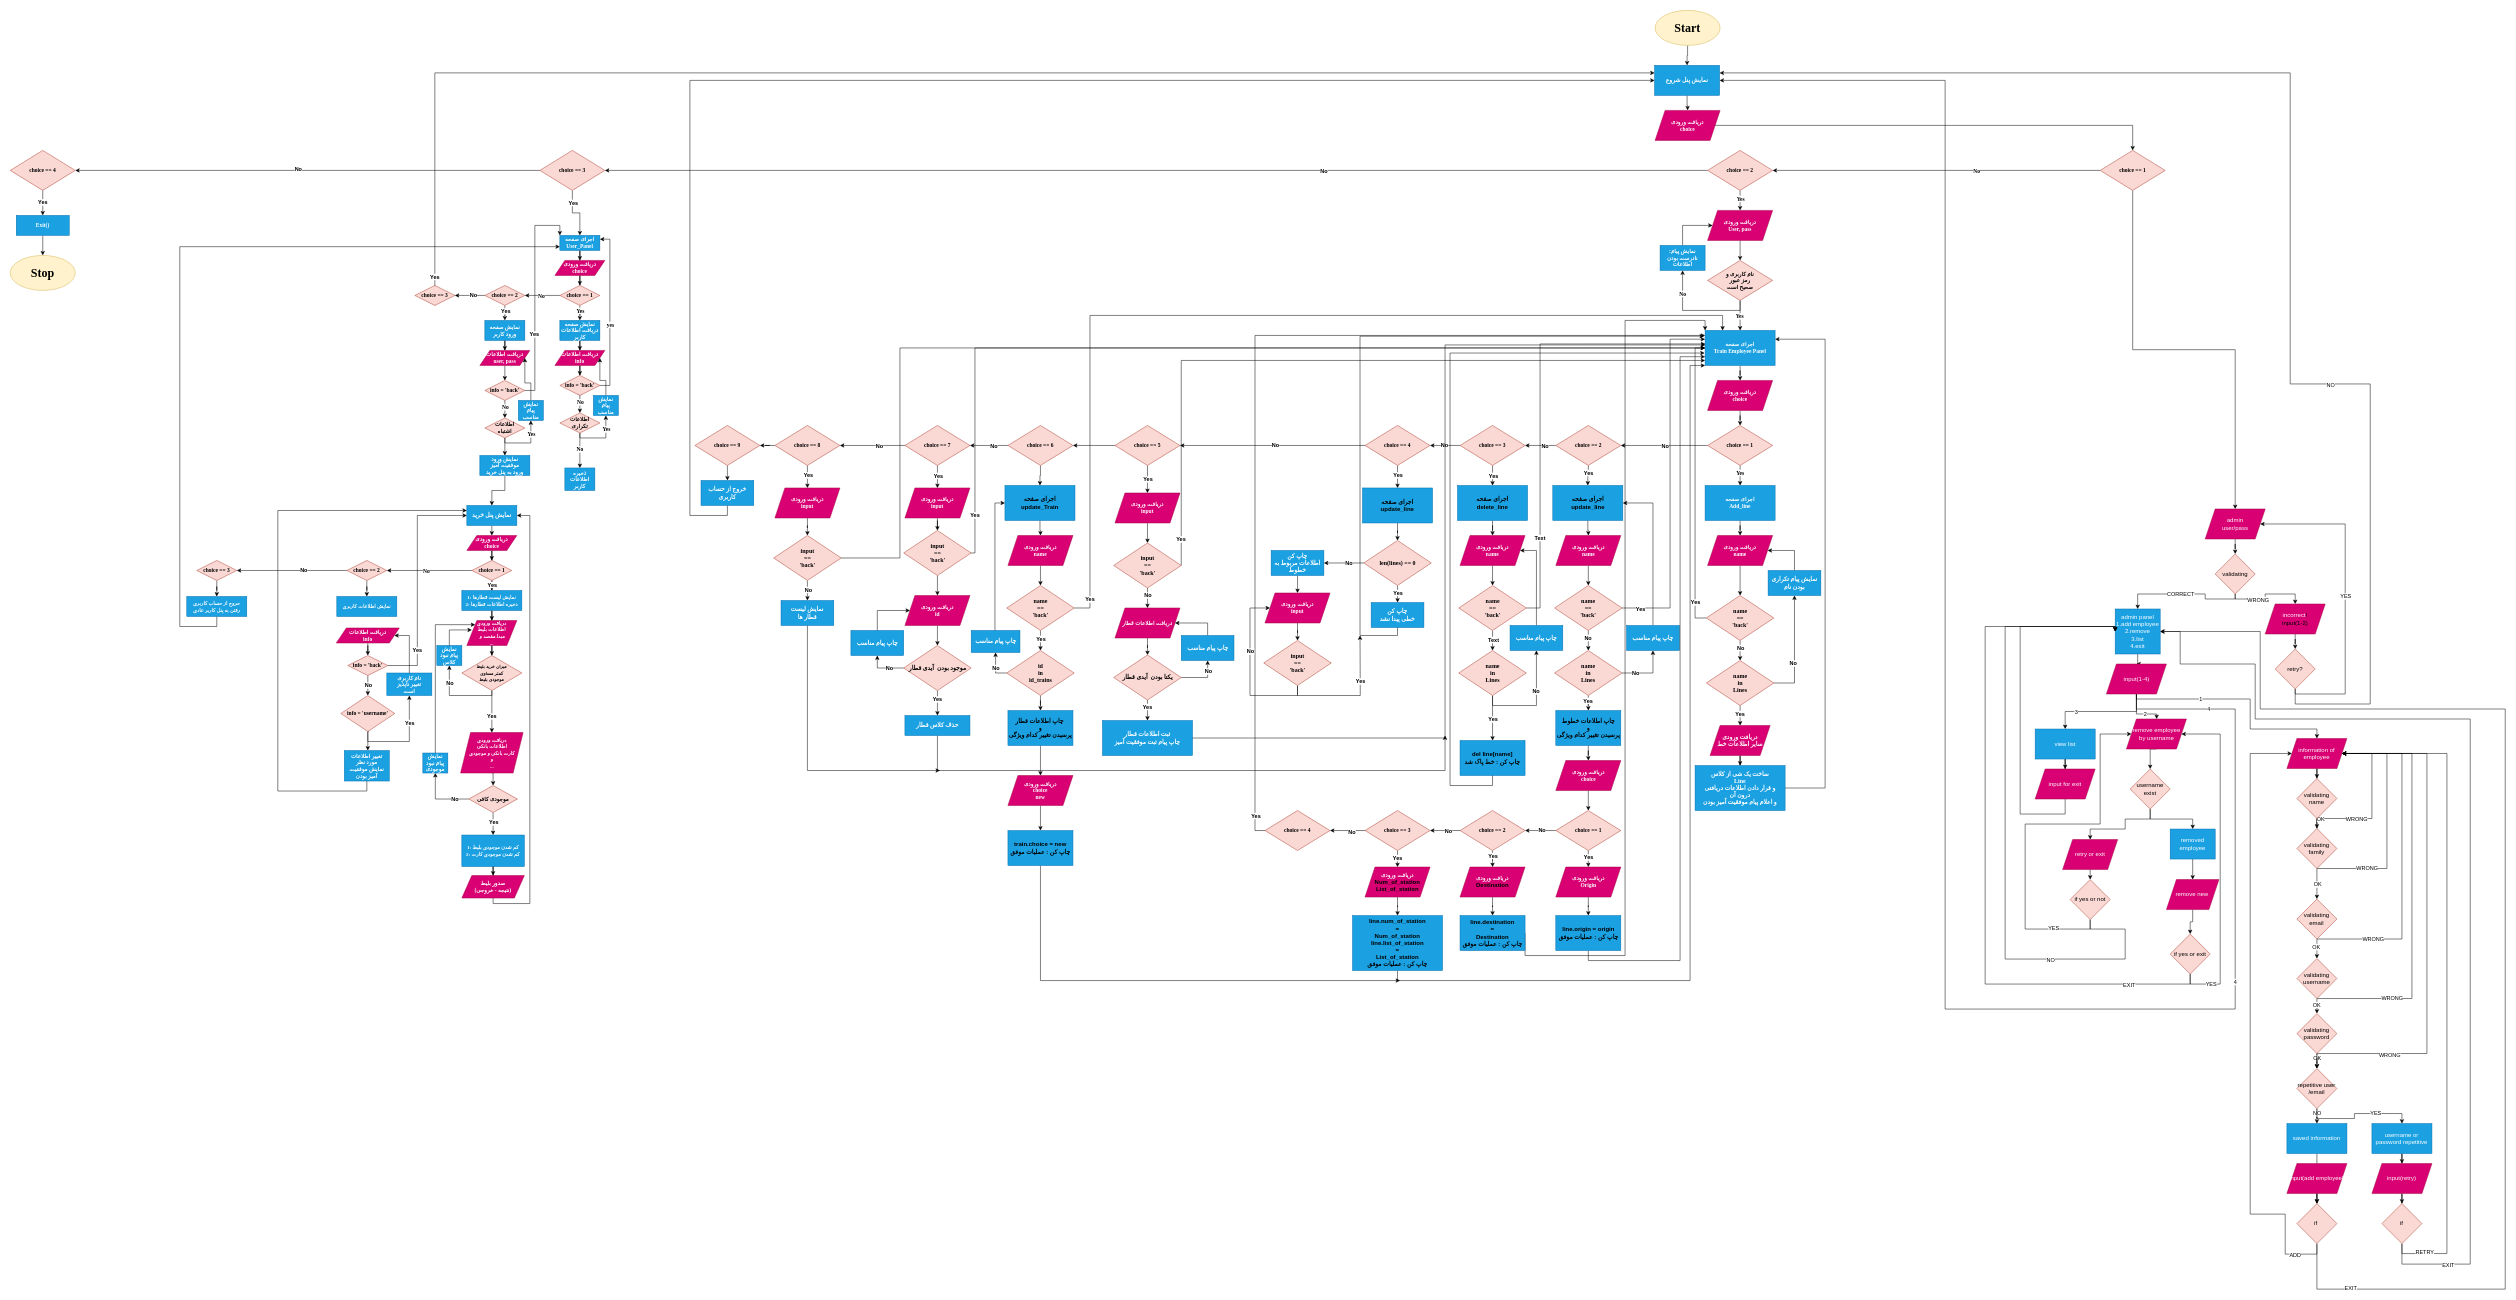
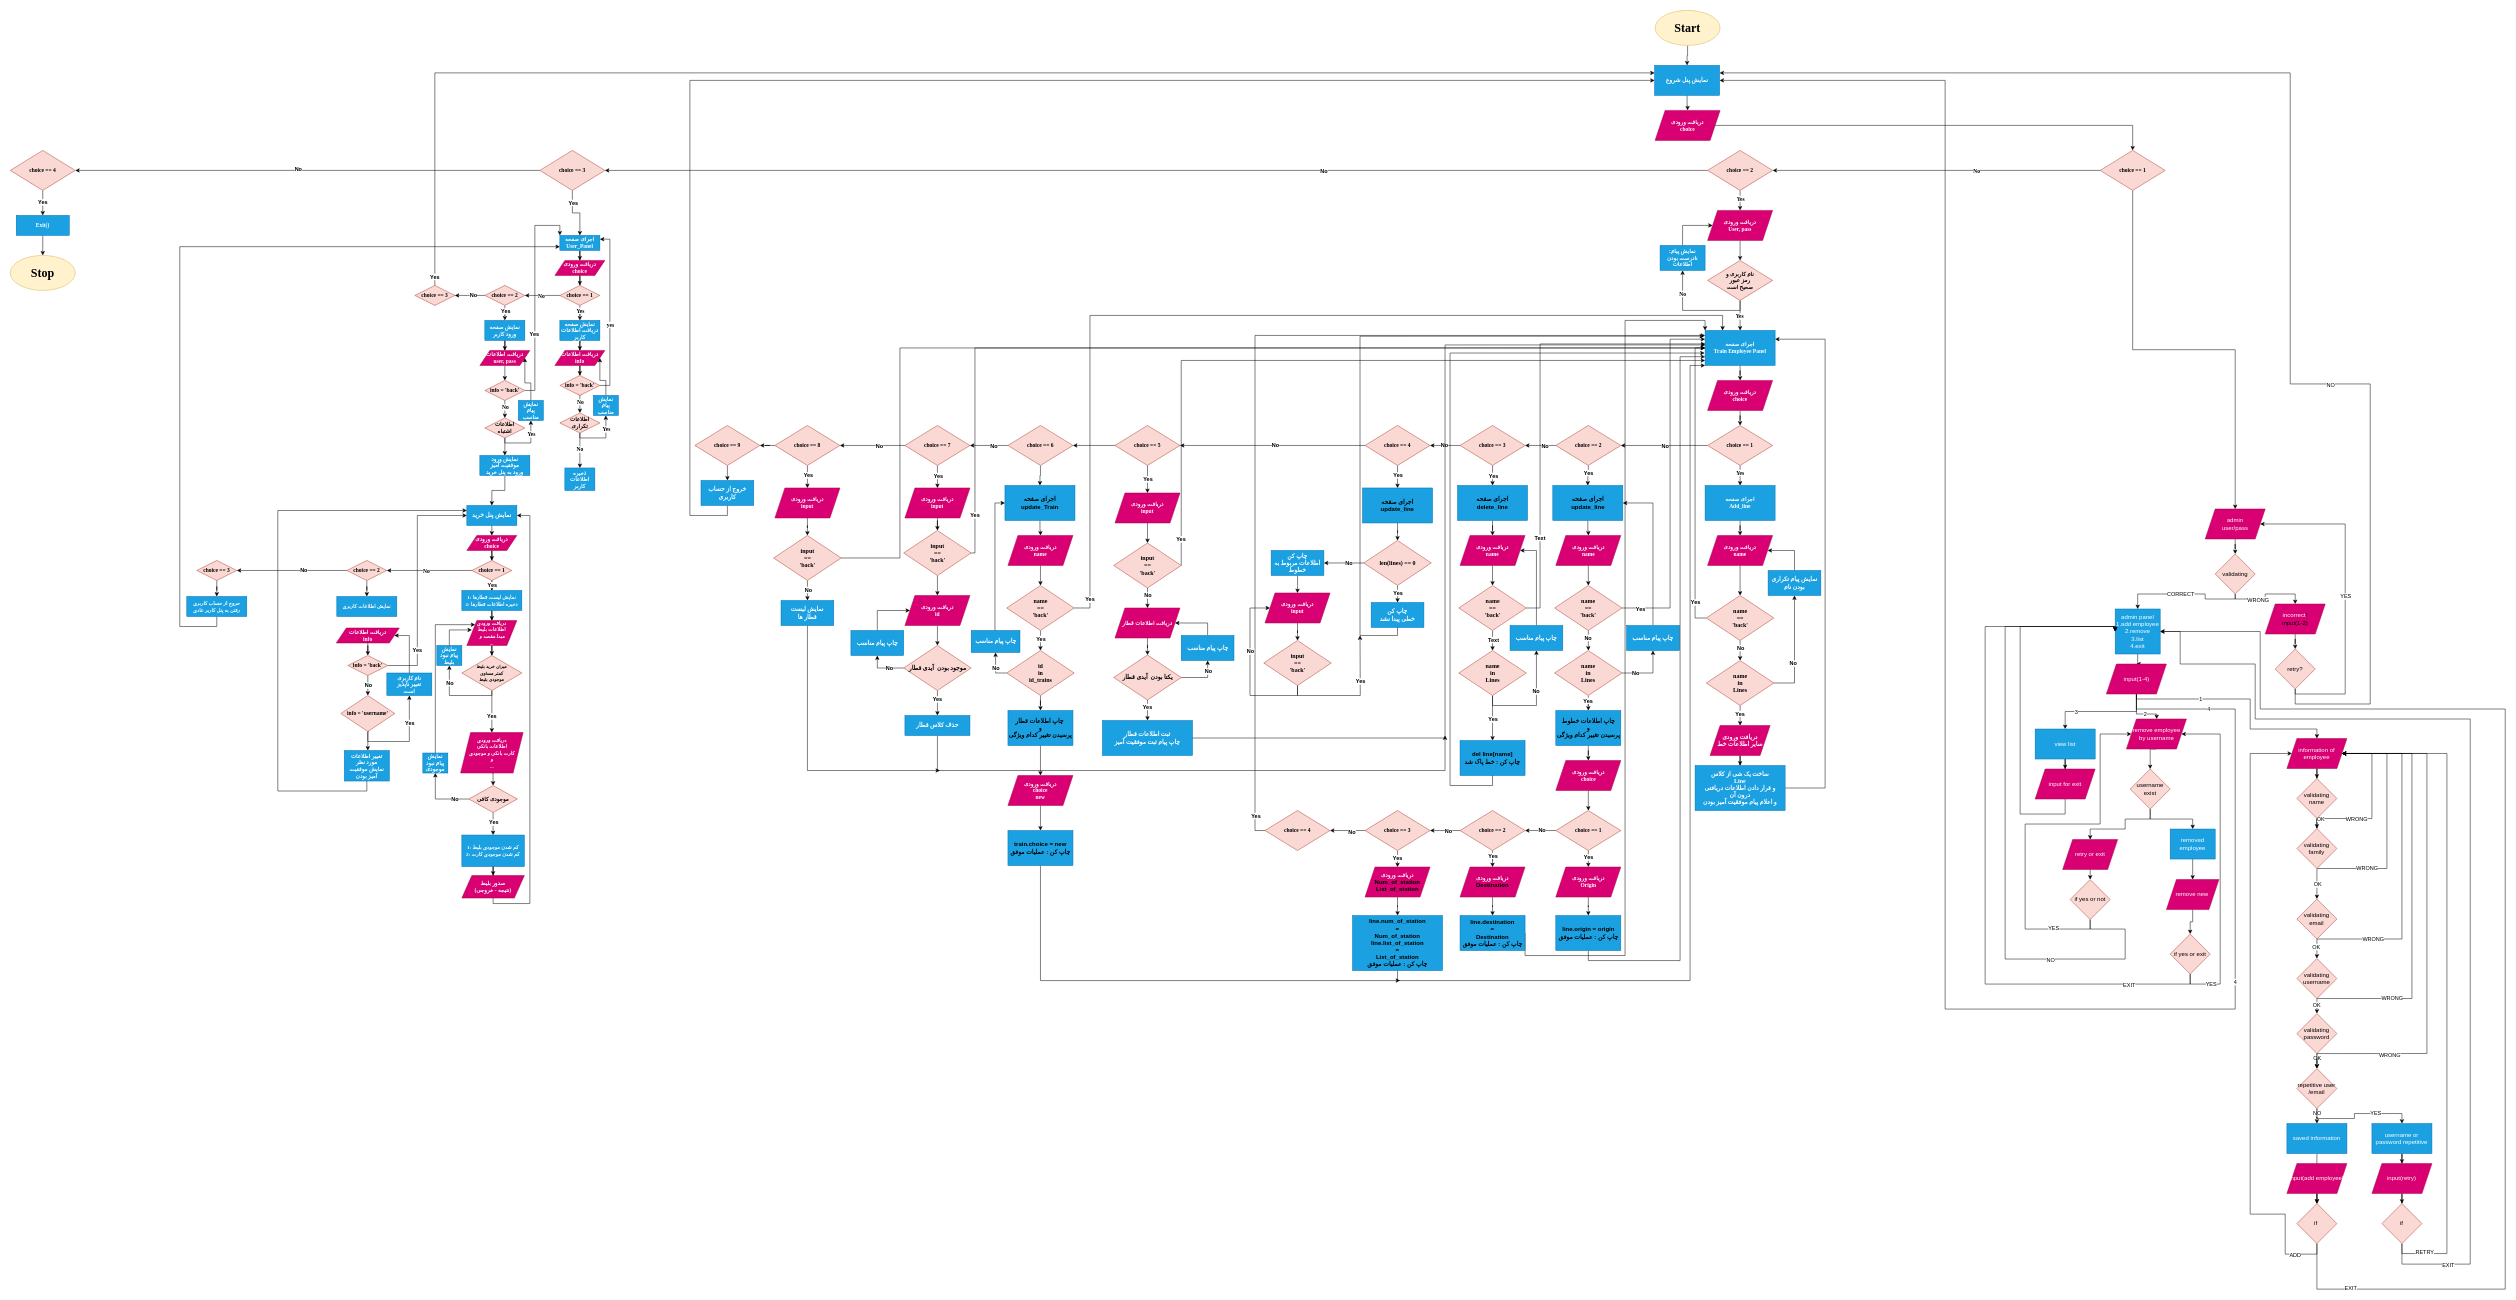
- <mxCell id="322" value="نمایش پیام نبود کلاس" style="whiteSpace=wrap;html=1;rounded=0;fillColor=#1ba1e2;fontColor=#ffffff;strokeColor=#006EAF;fontSize=11;fontStyle=1;fontFamily=Tahoma;" vertex="1" parent="1"><mxGeometry x="873" y="1290" width="50" height="40" as="geometry" /></mxCell>
+ <mxCell id="322" value="نمایش پیام نبود بلیط" style="whiteSpace=wrap;html=1;rounded=0;fillColor=#1ba1e2;fontColor=#ffffff;strokeColor=#006EAF;fontSize=11;fontStyle=1;fontFamily=Tahoma;" vertex="1" parent="1"><mxGeometry x="873" y="1290" width="50" height="40" as="geometry" /></mxCell>
